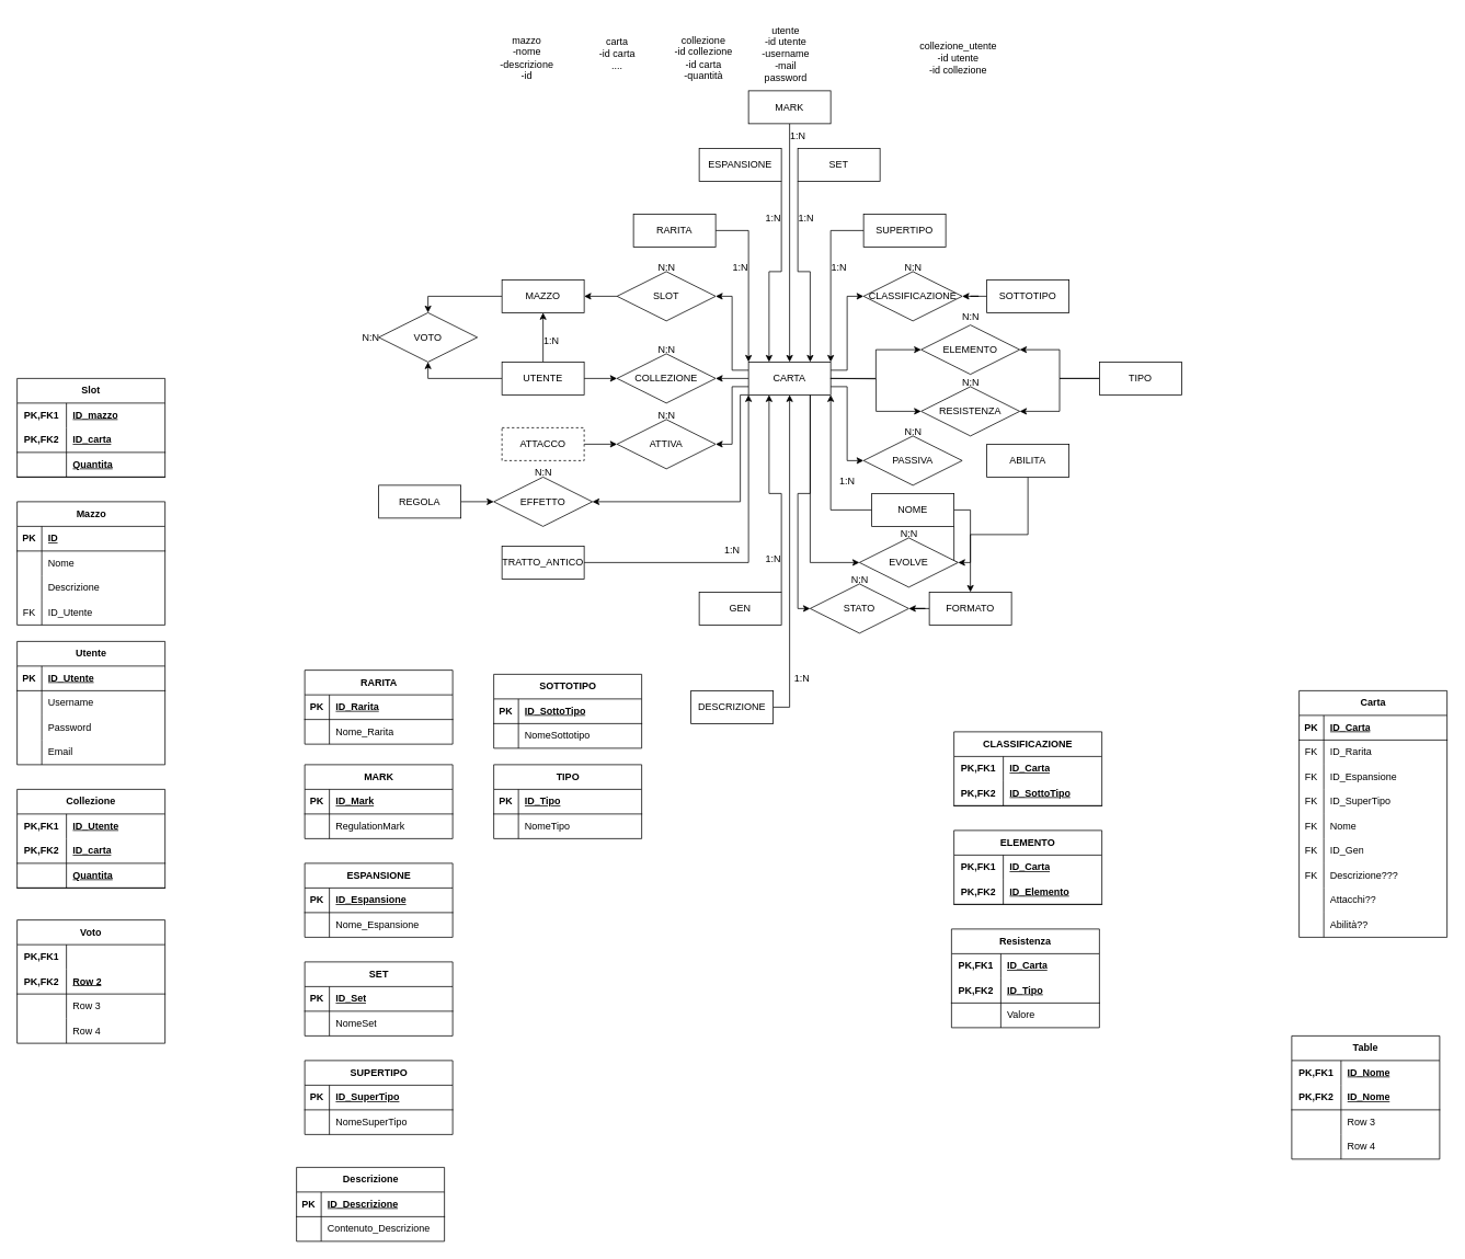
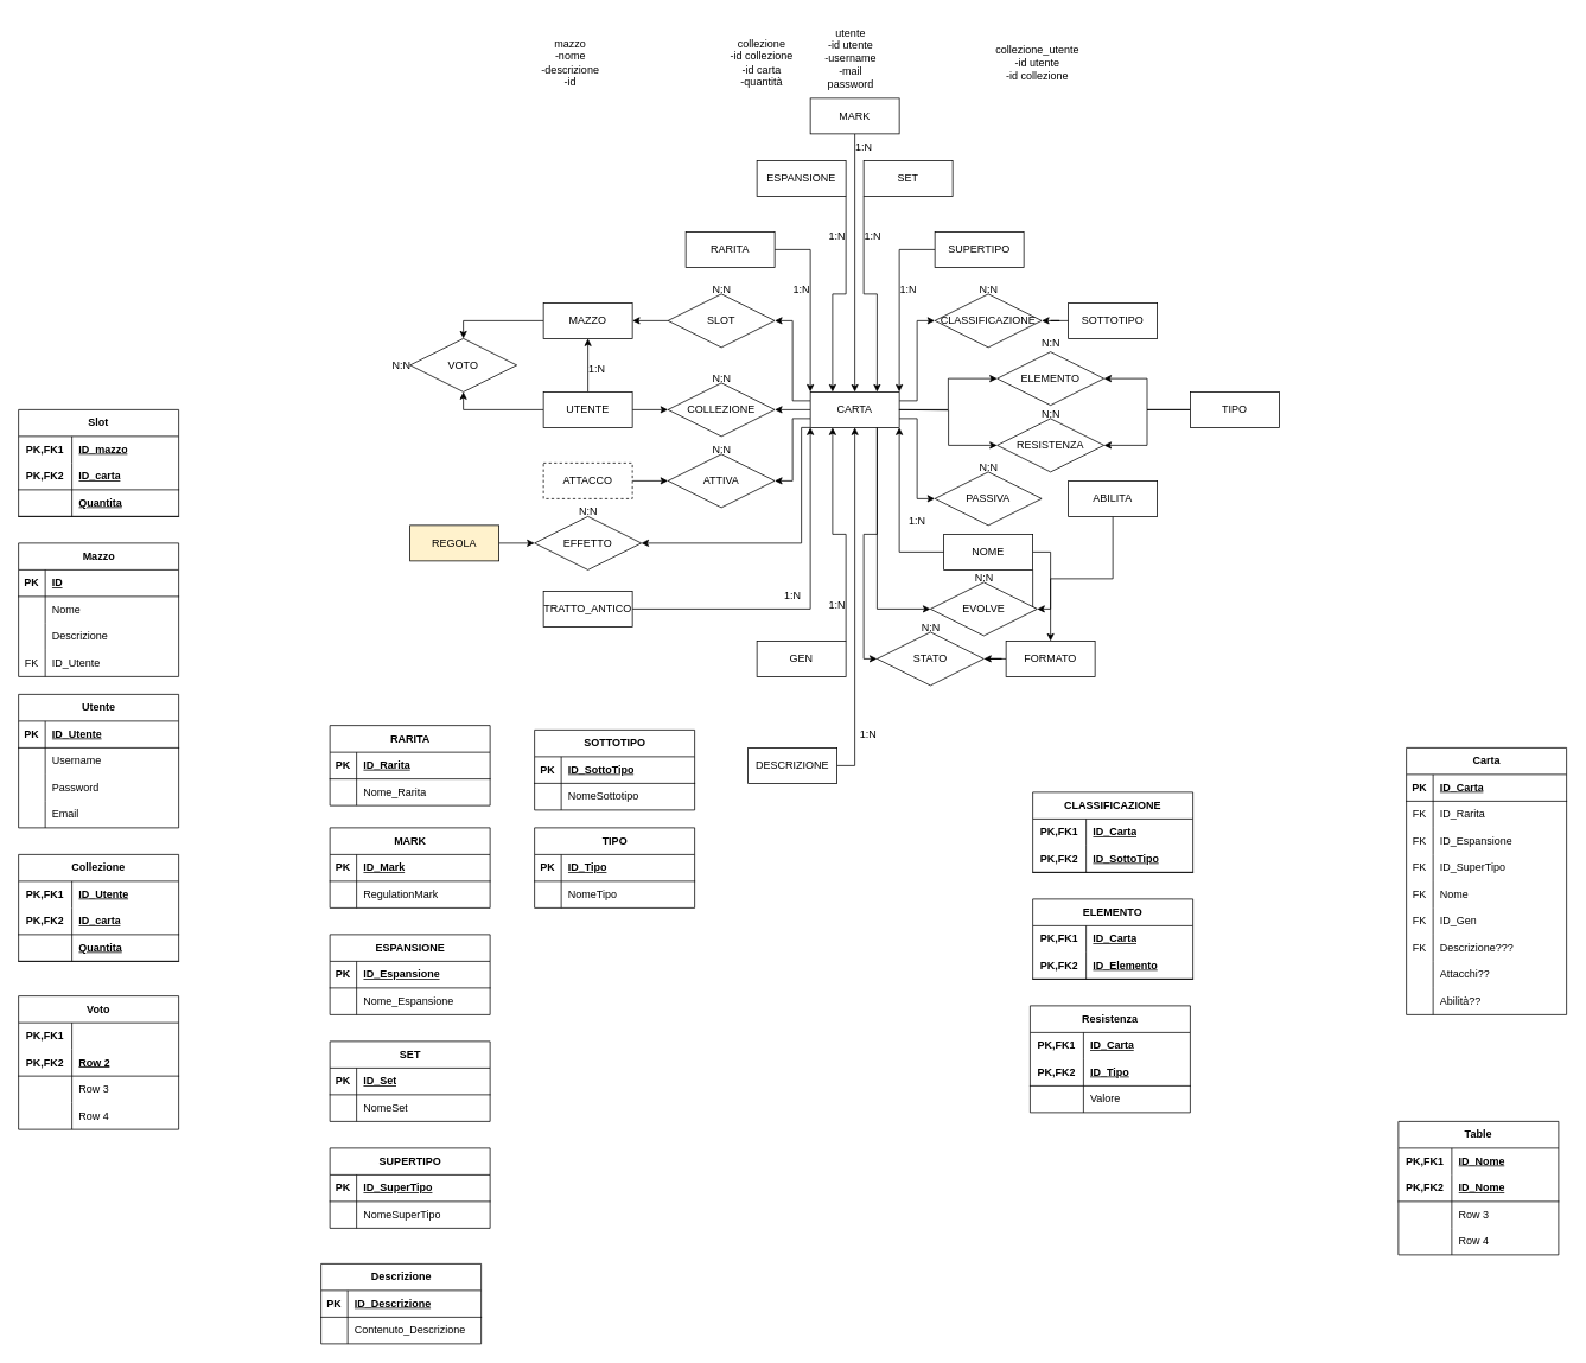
- <mxCell id="44" value="carta&lt;div&gt;-id carta&lt;/div&gt;&lt;div&gt;....&lt;/div&gt;" style="text;html=1;align=center;verticalAlign=middle;resizable=0;points=[];autosize=1;strokeColor=none;fillColor=none;" parent="1" vertex="1"><mxGeometry x="715" y="35" width="70" height="60" as="geometry" /></mxCell>
- <mxCell id="186" value="REGOLA" style="whiteSpace=wrap;html=1;align=center;" parent="1" vertex="1"><mxGeometry x="460" y="590" width="100" height="40" as="geometry" /></mxCell>
+ <mxCell id="186" value="REGOLA" style="whiteSpace=wrap;html=1;align=center;fillColor=#fff2cc;" parent="1" vertex="1"><mxGeometry x="460" y="590" width="100" height="40" as="geometry" /></mxCell>
